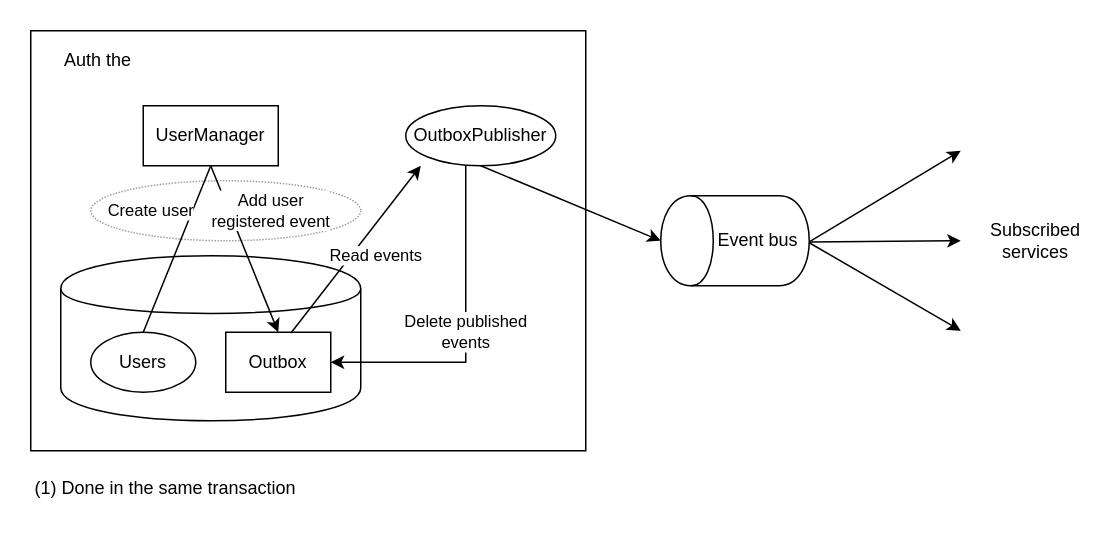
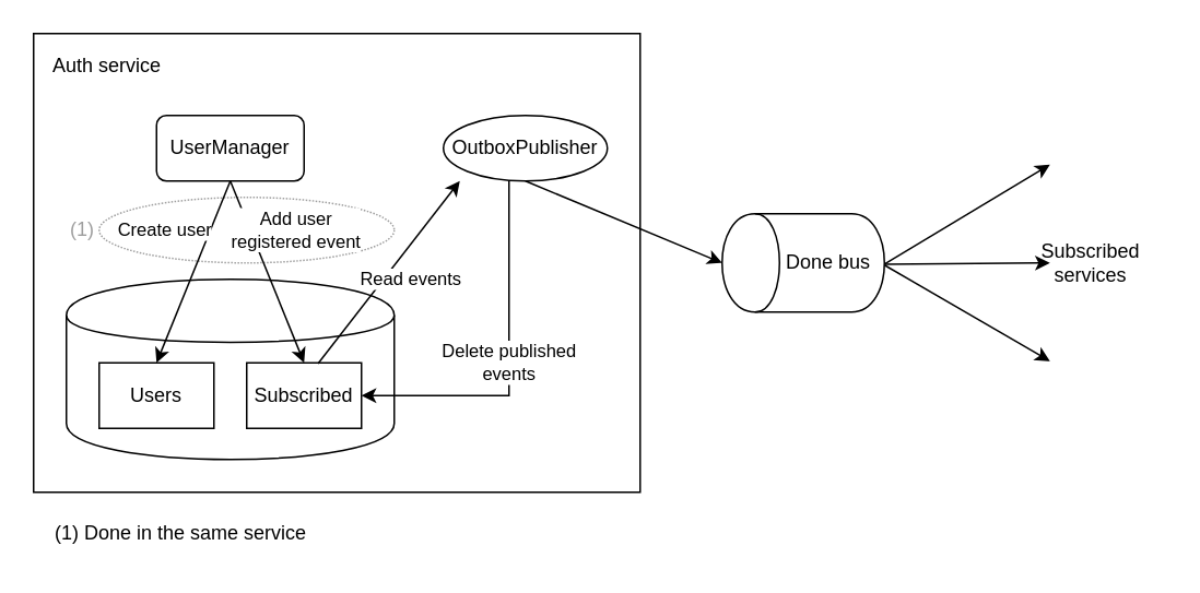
- <mxCell id="10" value="Auth the" style="text;html=1;strokeColor=none;fillColor=none;align=center;verticalAlign=middle;whiteSpace=wrap;rounded=0;" parent="1" vertex="1"><mxGeometry x="30" y="30" width="70" height="20" as="geometry" /></mxCell>
+ <mxCell id="10" value="Auth service" style="text;html=1;strokeColor=none;fillColor=none;align=center;verticalAlign=middle;whiteSpace=wrap;rounded=0;" parent="1" vertex="1"><mxGeometry x="30" y="30" width="70" height="20" as="geometry" /></mxCell>
- <mxCell id="7" value="UserManager" style="rounded=0;whiteSpace=wrap;html=1;" parent="1" vertex="1"><mxGeometry x="95" y="70" width="90" height="40" as="geometry" /></mxCell>
+ <mxCell id="7" value="UserManager" style="whiteSpace=wrap;html=1;rounded=1;" parent="1" vertex="1"><mxGeometry x="95" y="70" width="90" height="40" as="geometry" /></mxCell>
+ <mxCell id="12" value="(1)" style="text;html=1;strokeColor=none;fillColor=none;align=center;verticalAlign=middle;whiteSpace=wrap;rounded=0;dashed=1;dashPattern=1 1;fontColor=#9E9E9E;" parent="1" vertex="1"><mxGeometry x="40" y="130" width="20" height="20" as="geometry" /></mxCell>
- <mxCell id="19" value="Event bus" style="text;html=1;strokeColor=none;fillColor=none;align=center;verticalAlign=middle;whiteSpace=wrap;rounded=0;" parent="17" vertex="1"><mxGeometry x="30" y="20" width="70" height="20" as="geometry" /></mxCell>
+ <mxCell id="19" value="Done bus" style="text;html=1;strokeColor=none;fillColor=none;align=center;verticalAlign=middle;whiteSpace=wrap;rounded=0;" parent="17" vertex="1"><mxGeometry x="30" y="20" width="70" height="20" as="geometry" /></mxCell>
- <mxCell id="23" value="Subscribed services" style="text;html=1;strokeColor=none;fillColor=none;align=center;verticalAlign=middle;whiteSpace=wrap;rounded=0;fontColor=#000000;" parent="1" vertex="1"><mxGeometry x="670" y="150" width="40" height="20" as="geometry" /></mxCell>
+ <mxCell id="23" value="Subscribed services" style="text;html=1;strokeColor=none;fillColor=none;align=center;verticalAlign=middle;whiteSpace=wrap;rounded=0;fontColor=#000000;" parent="1" vertex="1"><mxGeometry x="645" y="150" width="40" height="20" as="geometry" /></mxCell>
- <mxCell id="8" value="Create user" style="endArrow=none;html=1;exitX=0.5;exitY=1;exitDx=0;exitDy=0;entryX=0.5;entryY=0;entryDx=0;entryDy=0;" parent="1" source="7" target="5" edge="1"><mxGeometry x="-0.285" y="-26" width="50" height="50" relative="1" as="geometry"><mxPoint x="70" y="10" as="sourcePoint" /><mxPoint x="120" y="-40" as="targetPoint" /><mxPoint as="offset" /></mxGeometry></mxCell>
+ <mxCell id="8" value="Create user" style="endArrow=classic;html=1;exitX=0.5;exitY=1;exitDx=0;exitDy=0;entryX=0.5;entryY=0;entryDx=0;entryDy=0;" parent="1" source="7" target="5" edge="1"><mxGeometry x="-0.285" y="-26" width="50" height="50" relative="1" as="geometry"><mxPoint x="70" y="10" as="sourcePoint" /><mxPoint x="120" y="-40" as="targetPoint" /><mxPoint as="offset" /></mxGeometry></mxCell>
- <mxCell id="5" value="Users" style="ellipse;whiteSpace=wrap;html=1;" parent="1" vertex="1"><mxGeometry x="60" y="221" width="70" height="40" as="geometry" /></mxCell>
+ <mxCell id="5" value="Users" style="rounded=0;whiteSpace=wrap;html=1;" parent="1" vertex="1"><mxGeometry x="60" y="221" width="70" height="40" as="geometry" /></mxCell>
- <mxCell id="6" value="Outbox" style="rounded=0;whiteSpace=wrap;html=1;" parent="1" vertex="1"><mxGeometry x="150" y="221" width="70" height="40" as="geometry" /></mxCell>
+ <mxCell id="6" value="Subscribed" style="rounded=0;whiteSpace=wrap;html=1;" parent="1" vertex="1"><mxGeometry x="150" y="221" width="70" height="40" as="geometry" /></mxCell>
- <mxCell id="11" value="(1) Done in the same transaction" style="text;html=1;strokeColor=none;fillColor=none;align=center;verticalAlign=middle;whiteSpace=wrap;rounded=0;dashed=1;dashPattern=1 1;fontColor=#000000;" parent="1" vertex="1"><mxGeometry x="20" y="310" width="180" height="30" as="geometry" /></mxCell>
+ <mxCell id="11" value="(1) Done in the same service" style="text;html=1;strokeColor=none;fillColor=none;align=center;verticalAlign=middle;whiteSpace=wrap;rounded=0;dashed=1;dashPattern=1 1;fontColor=#000000;" parent="1" vertex="1"><mxGeometry x="20" y="310" width="180" height="30" as="geometry" /></mxCell>
